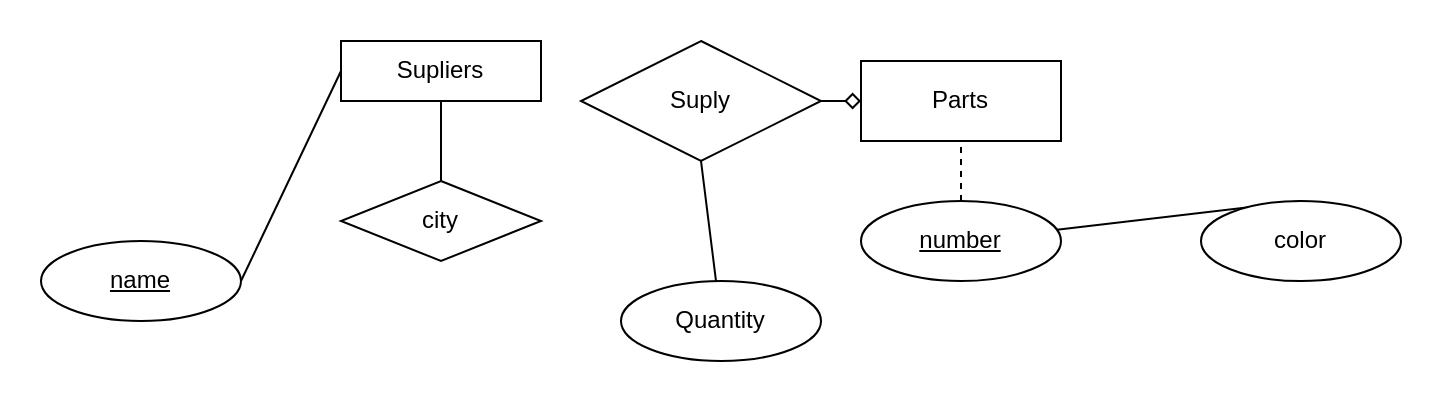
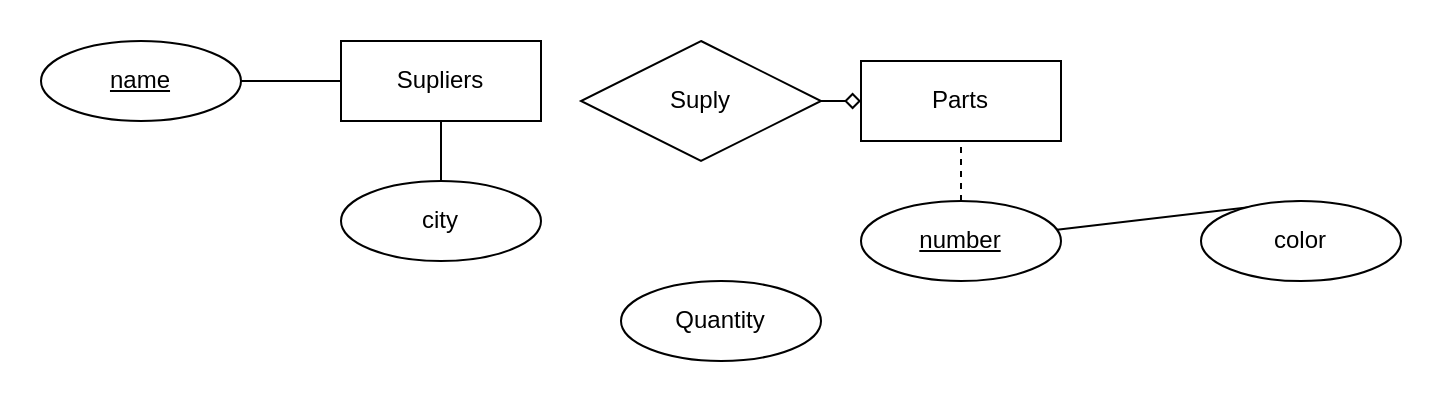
- <mxCell id="3" value="Supliers" style="whiteSpace=wrap;html=1;align=center;" vertex="1" parent="1"><mxGeometry x="170" y="20" width="100" height="30" as="geometry" /></mxCell>
+ <mxCell id="3" value="Supliers" style="whiteSpace=wrap;html=1;align=center;" vertex="1" parent="1"><mxGeometry x="170" y="20" width="100" height="40" as="geometry" /></mxCell>
- <mxCell id="7" value="city" style="rhombus;whiteSpace=wrap;html=1;align=center;" vertex="1" parent="1"><mxGeometry x="170" y="90" width="100" height="40" as="geometry" /></mxCell>
+ <mxCell id="7" value="city" style="ellipse;whiteSpace=wrap;html=1;align=center;" vertex="1" parent="1"><mxGeometry x="170" y="90" width="100" height="40" as="geometry" /></mxCell>
- <mxCell id="15" style="edgeStyle=none;html=1;entryX=0.5;entryY=1;entryDx=0;entryDy=0;startArrow=none;startFill=0;endArrow=none;endFill=0;" edge="1" parent="1" source="16" target="14"><mxGeometry relative="1" as="geometry" /></mxCell>
- <mxCell id="4" value="name" style="ellipse;whiteSpace=wrap;html=1;align=center;fontStyle=4;" vertex="1" parent="1"><mxGeometry x="20" y="120" width="100" height="40" as="geometry" /></mxCell>
+ <mxCell id="4" value="name" style="ellipse;whiteSpace=wrap;html=1;align=center;fontStyle=4;" vertex="1" parent="1"><mxGeometry x="20" y="20" width="100" height="40" as="geometry" /></mxCell>
